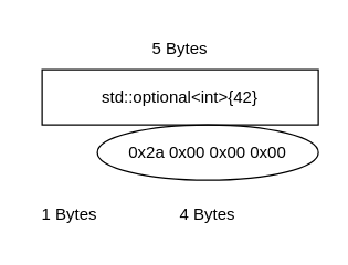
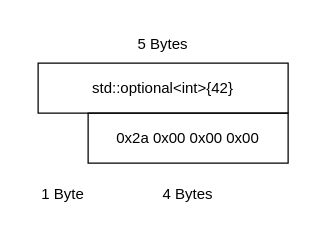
- <mxCell id="4" value="0x2a 0x00 0x00 0x00" style="ellipse;whiteSpace=wrap;html=1;fillColor=none;" vertex="1" parent="1"><mxGeometry x="70" y="90" width="160" height="40" as="geometry" /></mxCell>
+ <mxCell id="4" value="0x2a 0x00 0x00 0x00" style="rounded=0;whiteSpace=wrap;html=1;fillColor=none;" vertex="1" parent="1"><mxGeometry x="70" y="90" width="160" height="40" as="geometry" /></mxCell>
- <mxCell id="6" value="1 Bytes" style="text;html=1;strokeColor=none;fillColor=none;align=center;verticalAlign=middle;whiteSpace=wrap;rounded=0;" vertex="1" parent="1"><mxGeometry x="20" y="140" width="60" height="30" as="geometry" /></mxCell>
+ <mxCell id="6" value="1 Byte" style="text;html=1;strokeColor=none;fillColor=none;align=center;verticalAlign=middle;whiteSpace=wrap;rounded=0;" vertex="1" parent="1"><mxGeometry x="20" y="140" width="60" height="30" as="geometry" /></mxCell>
